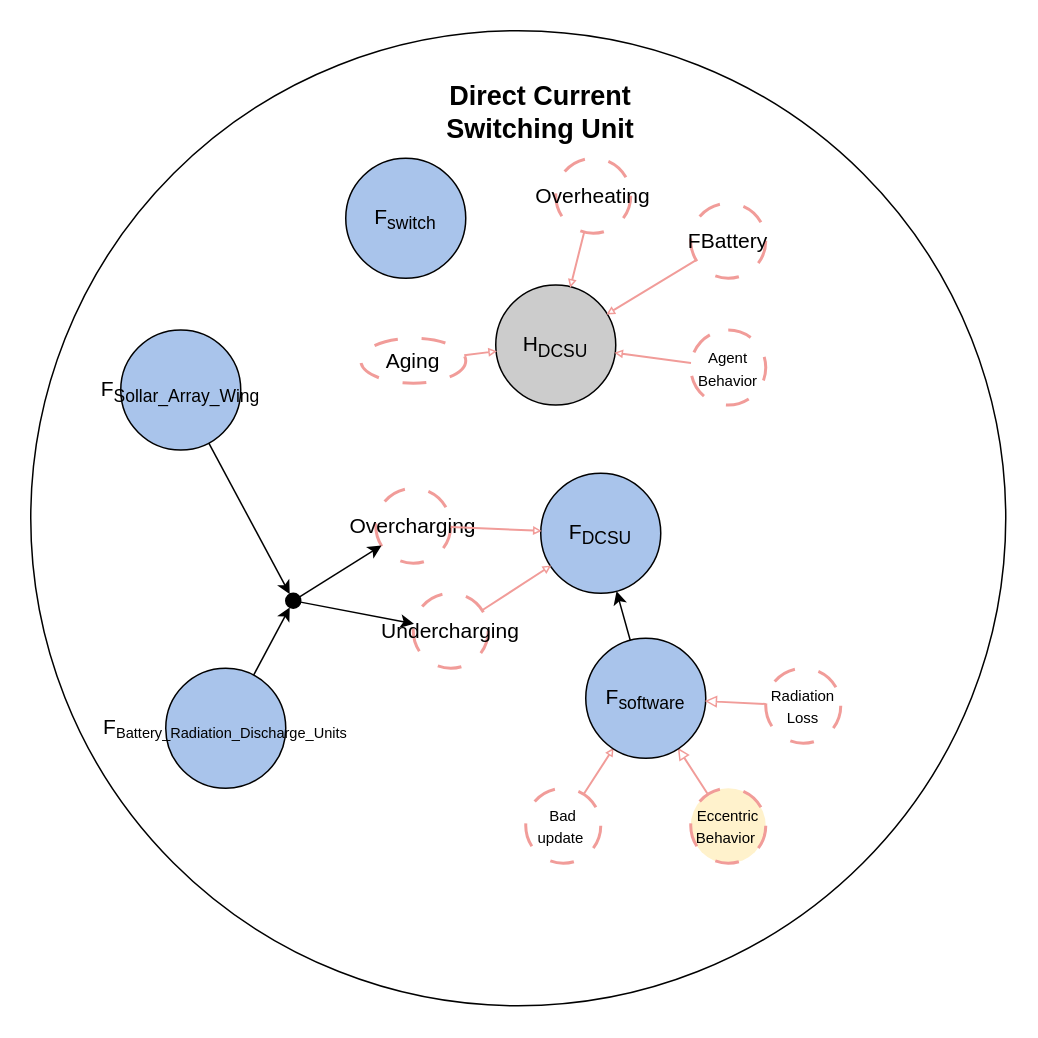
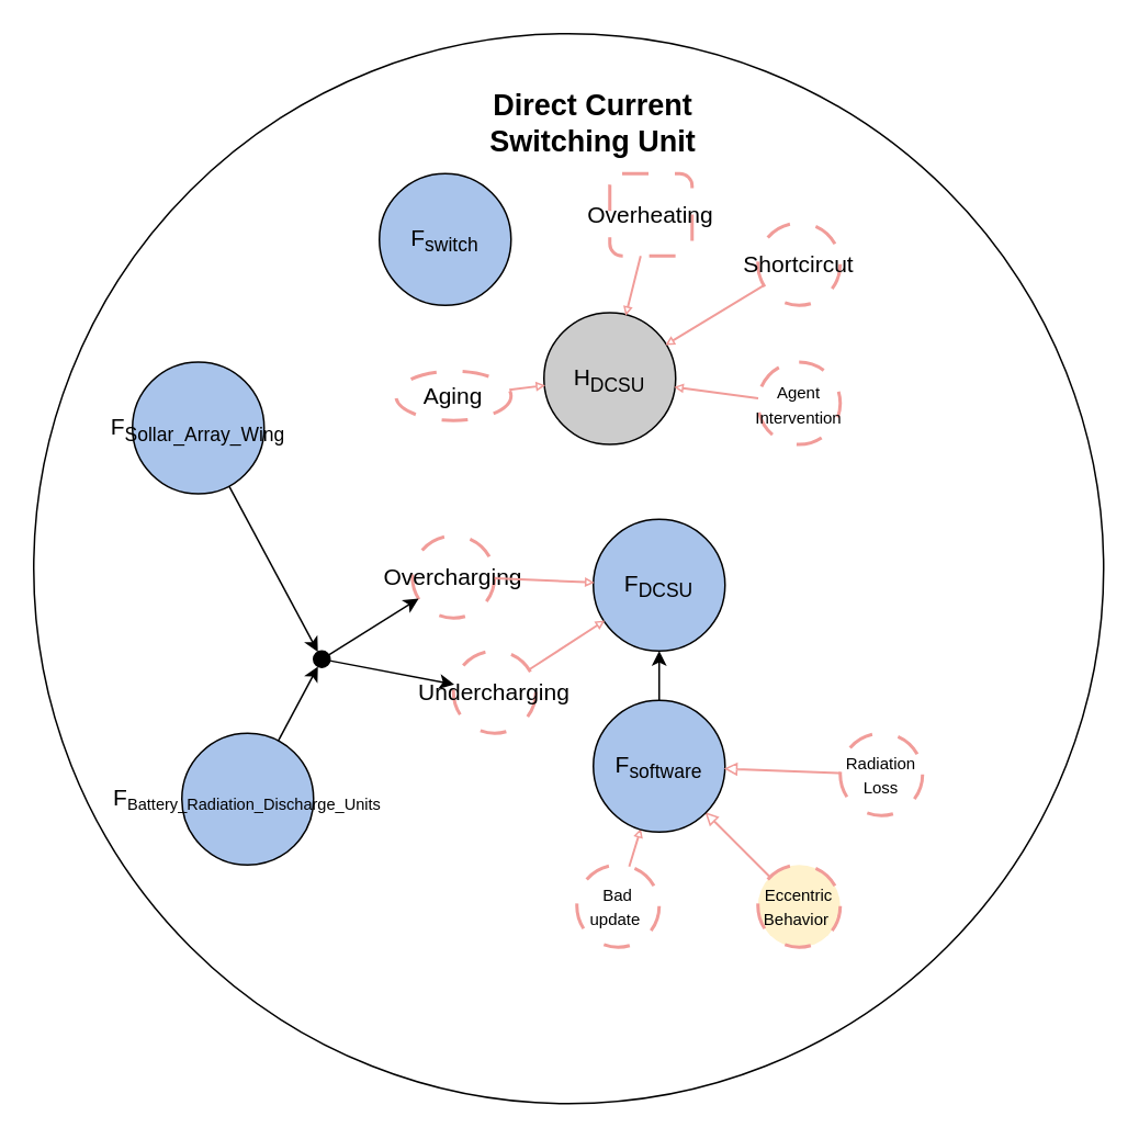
- <mxCell id="22" value="&lt;font style=&quot;font-size: 14px;&quot;&gt;Overheating&lt;/font&gt;" style="ellipse;whiteSpace=wrap;html=1;aspect=fixed;fillColor=#FFFFFF;strokeColor=#F19C99;strokeWidth=2;dashed=1;dashPattern=8 8;" vertex="1" parent="1"><mxGeometry x="370" y="105" width="50" height="50" as="geometry" /></mxCell>
+ <mxCell id="22" value="&lt;font style=&quot;font-size: 14px;&quot;&gt;Overheating&lt;/font&gt;" style="whiteSpace=wrap;html=1;aspect=fixed;fillColor=#FFFFFF;strokeColor=#F19C99;strokeWidth=2;dashed=1;dashPattern=8 8;rounded=1;" vertex="1" parent="1"><mxGeometry x="370" y="105" width="50" height="50" as="geometry" /></mxCell>
- <mxCell id="26" value="&lt;font style=&quot;font-size: 14px;&quot;&gt;FBattery&lt;/font&gt;" style="ellipse;whiteSpace=wrap;html=1;aspect=fixed;fillColor=#FFFFFF;strokeColor=#F19C99;strokeWidth=2;dashed=1;dashPattern=8 8;" vertex="1" parent="1"><mxGeometry x="460" y="135" width="50" height="50" as="geometry" /></mxCell>
+ <mxCell id="26" value="&lt;font style=&quot;font-size: 14px;&quot;&gt;Shortcircut&lt;/font&gt;" style="ellipse;whiteSpace=wrap;html=1;aspect=fixed;fillColor=#FFFFFF;strokeColor=#F19C99;strokeWidth=2;dashed=1;dashPattern=8 8;" vertex="1" parent="1"><mxGeometry x="460" y="135" width="50" height="50" as="geometry" /></mxCell>
- <mxCell id="28" value="&lt;font style=&quot;font-size: 10px;&quot;&gt;Agent Behavior&lt;/font&gt;" style="ellipse;whiteSpace=wrap;html=1;aspect=fixed;fillColor=#FFFFFF;strokeColor=#F19C99;strokeWidth=2;dashed=1;dashPattern=8 8;direction=north;" vertex="1" parent="1"><mxGeometry x="460" y="219.5" width="50" height="50" as="geometry" /></mxCell>
+ <mxCell id="28" value="&lt;font style=&quot;font-size: 10px;&quot;&gt;Agent Intervention&lt;/font&gt;" style="ellipse;whiteSpace=wrap;html=1;aspect=fixed;fillColor=#FFFFFF;strokeColor=#F19C99;strokeWidth=2;dashed=1;dashPattern=8 8;direction=north;" vertex="1" parent="1"><mxGeometry x="460" y="219.5" width="50" height="50" as="geometry" /></mxCell>
- <mxCell id="17" value="&lt;span style=&quot;font-size: 14px;&quot;&gt;F&lt;sub&gt;software&lt;/sub&gt;&lt;/span&gt;" style="ellipse;whiteSpace=wrap;html=1;aspect=fixed;fillColor=#A9C4EB;" vertex="1" parent="1"><mxGeometry x="390" y="425" width="80" height="80" as="geometry" /></mxCell>
+ <mxCell id="17" value="&lt;span style=&quot;font-size: 14px;&quot;&gt;F&lt;sub&gt;software&lt;/sub&gt;&lt;/span&gt;" style="ellipse;whiteSpace=wrap;html=1;aspect=fixed;fillColor=#A9C4EB;" vertex="1" parent="1"><mxGeometry x="360" y="425" width="80" height="80" as="geometry" /></mxCell>
